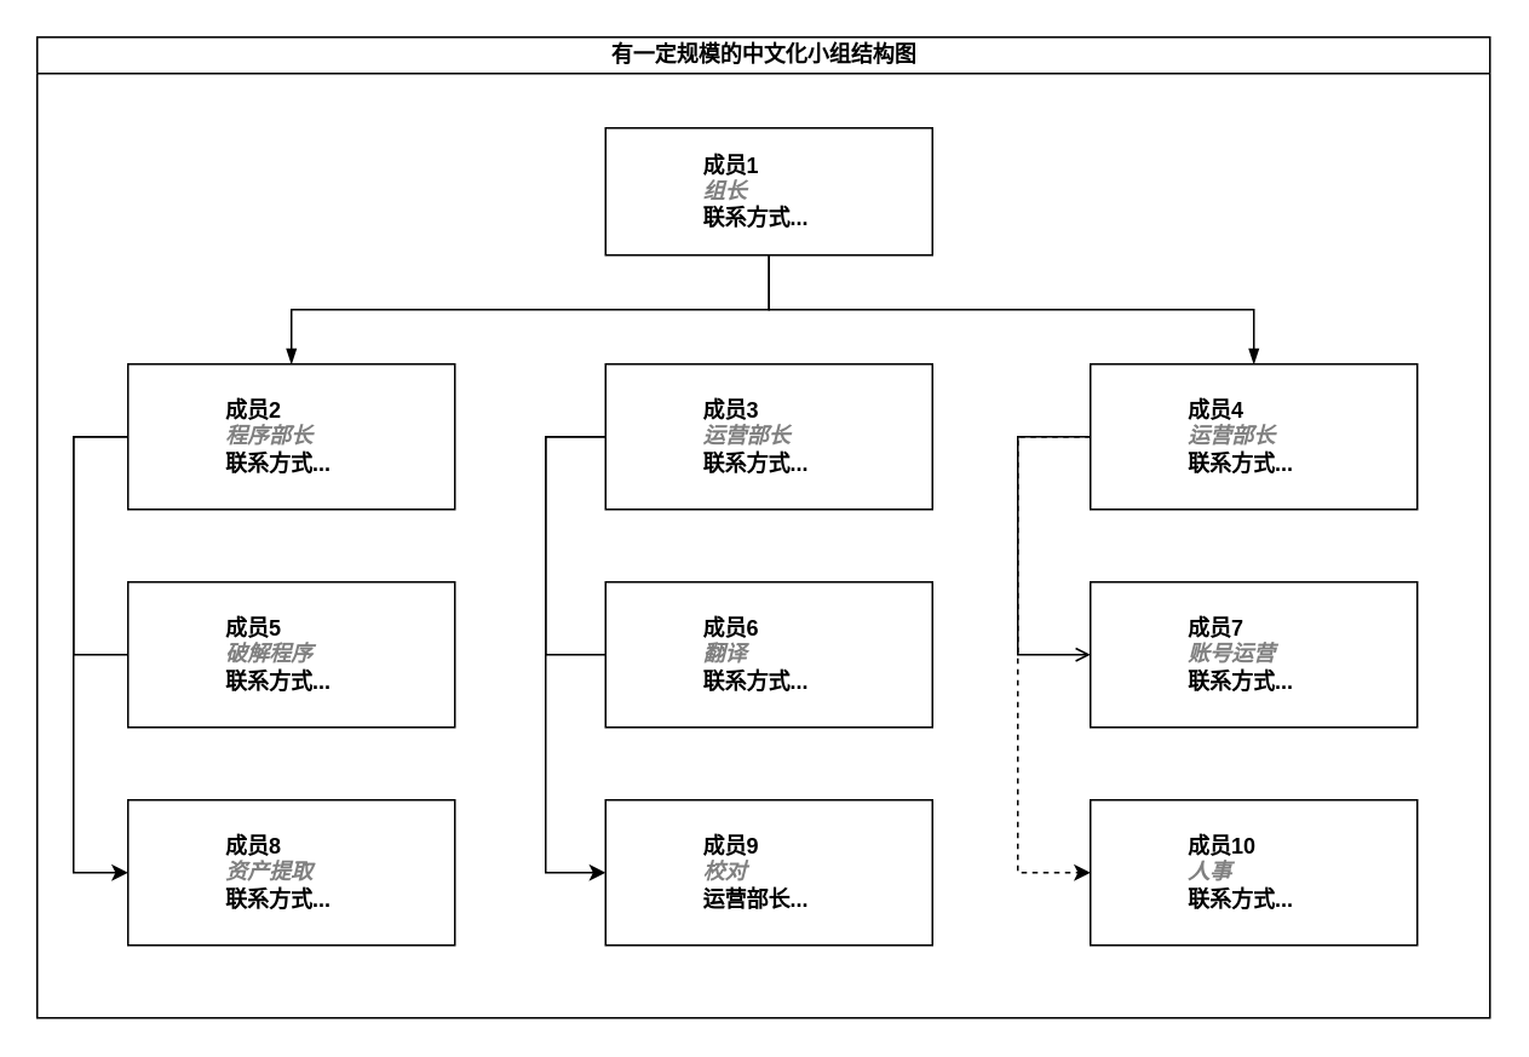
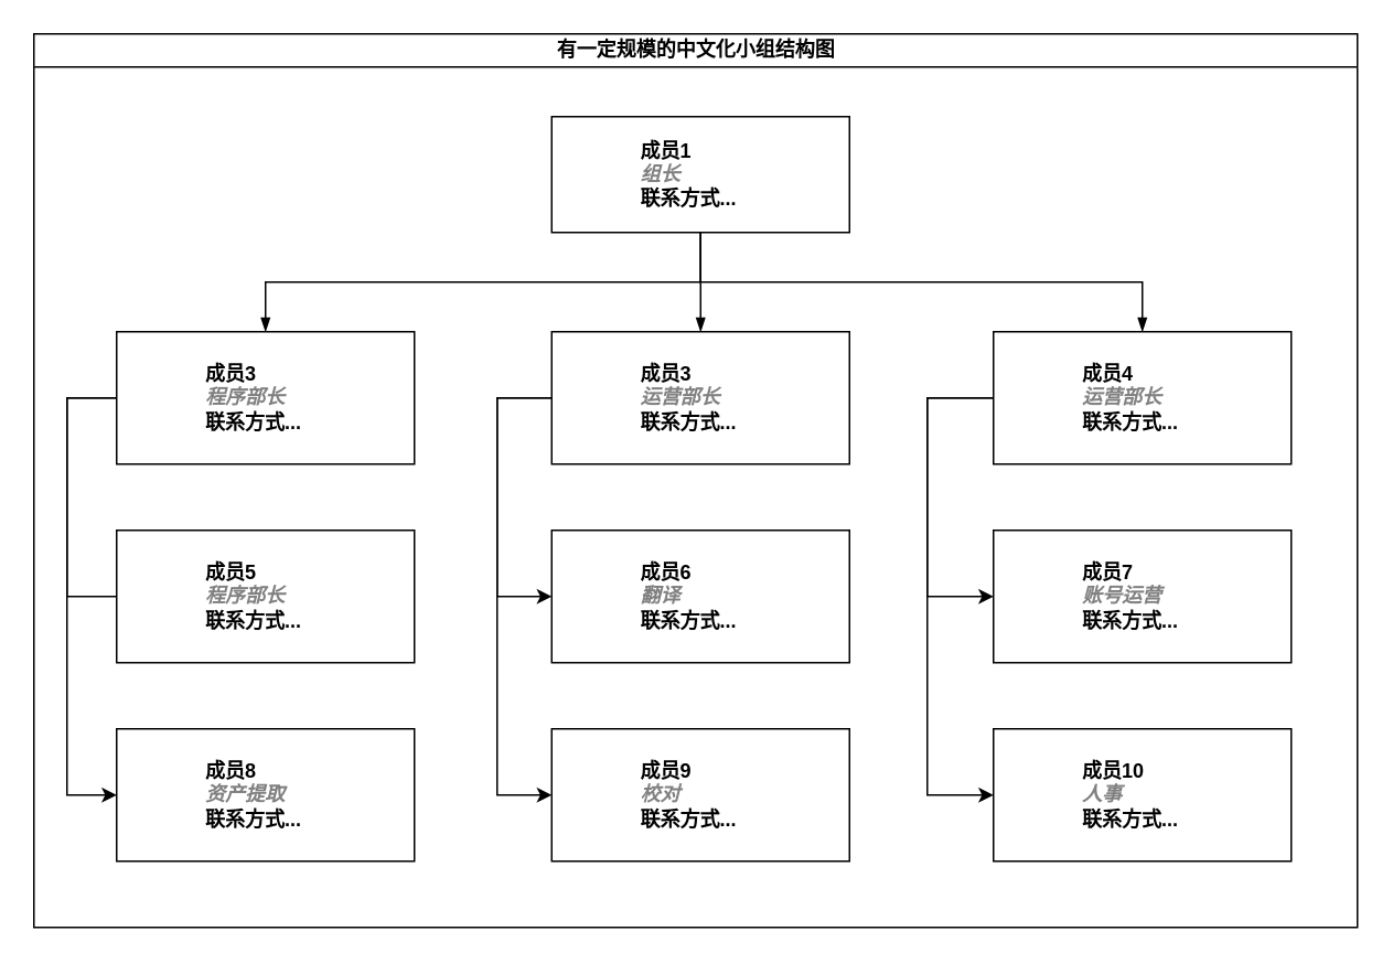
+ <mxCell id="8" value="" style="endArrow=blockThin;endFill=1;fontSize=11;edgeStyle=elbowEdgeStyle;elbow=vertical;rounded=0;" parent="2" source="3" target="11" edge="1"><mxGeometry relative="1" as="geometry" /></mxCell>
- <mxCell id="7" value="成员2&lt;br&gt;&lt;div&gt;&lt;i style=&quot;color: gray&quot;&gt;程序部长&lt;/i&gt;&lt;br&gt;&lt;/div&gt;&lt;div&gt;联系方式...&lt;/div&gt;" style="label;image=https://cdn3.iconfinder.com/data/icons/user-avatars-1/512/users-10-3-128.png;whiteSpace=wrap;html=1;rounded=0;glass=0;treeFolding=1;treeMoving=1;" parent="2" vertex="1"><mxGeometry x="50" y="180" width="180" height="80" as="geometry" /></mxCell>
+ <mxCell id="7" value="成员3&lt;br&gt;&lt;div&gt;&lt;i style=&quot;color: gray&quot;&gt;程序部长&lt;/i&gt;&lt;br&gt;&lt;/div&gt;&lt;div&gt;联系方式...&lt;/div&gt;" style="label;image=https://cdn3.iconfinder.com/data/icons/user-avatars-1/512/users-10-3-128.png;whiteSpace=wrap;html=1;rounded=0;glass=0;treeFolding=1;treeMoving=1;" parent="2" vertex="1"><mxGeometry x="50" y="180" width="180" height="80" as="geometry" /></mxCell>
- <mxCell id="18" value="成员5&lt;br&gt;&lt;i style=&quot;color: gray&quot;&gt;破解程序&lt;/i&gt;&lt;i style=&quot;color: gray&quot;&gt;&lt;/i&gt;&lt;br&gt;&lt;div&gt;联系方式...&lt;/div&gt;" style="label;image=https://cdn3.iconfinder.com/data/icons/user-avatars-1/512/users-3-128.png;whiteSpace=wrap;html=1;rounded=0;glass=0;treeMoving=1;treeFolding=1;" vertex="1" parent="2"><mxGeometry x="50" y="300" width="180" height="80" as="geometry" /></mxCell>
+ <mxCell id="18" value="成员5&lt;br&gt;&lt;i style=&quot;color: gray&quot;&gt;程序部长&lt;/i&gt;&lt;i style=&quot;color: gray&quot;&gt;&lt;/i&gt;&lt;br&gt;&lt;div&gt;联系方式...&lt;/div&gt;" style="label;image=https://cdn3.iconfinder.com/data/icons/user-avatars-1/512/users-3-128.png;whiteSpace=wrap;html=1;rounded=0;glass=0;treeMoving=1;treeFolding=1;" vertex="1" parent="2"><mxGeometry x="50" y="300" width="180" height="80" as="geometry" /></mxCell>
- <mxCell id="9" style="edgeStyle=elbowEdgeStyle;rounded=0;orthogonalLoop=1;jettySize=auto;html=1;entryX=0;entryY=0.5;entryDx=0;entryDy=0;endArrow=none;" edge="1" parent="2" source="11" target="16"><mxGeometry relative="1" as="geometry"><Array as="points"><mxPoint x="280" y="300" /></Array></mxGeometry></mxCell>
+ <mxCell id="9" style="edgeStyle=elbowEdgeStyle;rounded=0;orthogonalLoop=1;jettySize=auto;html=1;entryX=0;entryY=0.5;entryDx=0;entryDy=0;" edge="1" parent="2" source="11" target="16"><mxGeometry relative="1" as="geometry"><Array as="points"><mxPoint x="280" y="300" /></Array></mxGeometry></mxCell>
- <mxCell id="13" style="edgeStyle=elbowEdgeStyle;rounded=0;orthogonalLoop=1;jettySize=auto;html=1;entryX=0;entryY=0.5;entryDx=0;entryDy=0;endArrow=open;" edge="1" parent="2" source="15" target="20"><mxGeometry relative="1" as="geometry"><Array as="points"><mxPoint x="540" y="290" /></Array></mxGeometry></mxCell>
+ <mxCell id="13" style="edgeStyle=elbowEdgeStyle;rounded=0;orthogonalLoop=1;jettySize=auto;html=1;entryX=0;entryY=0.5;entryDx=0;entryDy=0;" edge="1" parent="2" source="15" target="20"><mxGeometry relative="1" as="geometry"><Array as="points"><mxPoint x="540" y="290" /></Array></mxGeometry></mxCell>
- <mxCell id="14" style="edgeStyle=elbowEdgeStyle;rounded=0;orthogonalLoop=1;jettySize=auto;html=1;entryX=0;entryY=0.5;entryDx=0;entryDy=0;dashed=1;" edge="1" parent="2" source="15" target="21"><mxGeometry relative="1" as="geometry"><Array as="points"><mxPoint x="540" y="360" /></Array></mxGeometry></mxCell>
+ <mxCell id="14" style="edgeStyle=elbowEdgeStyle;rounded=0;orthogonalLoop=1;jettySize=auto;html=1;entryX=0;entryY=0.5;entryDx=0;entryDy=0;" edge="1" parent="2" source="15" target="21"><mxGeometry relative="1" as="geometry"><Array as="points"><mxPoint x="540" y="360" /></Array></mxGeometry></mxCell>
- <mxCell id="17" value="成员9&lt;br&gt;&lt;i style=&quot;color: gray&quot;&gt;校对&lt;/i&gt;&lt;i style=&quot;color: gray&quot;&gt;&lt;/i&gt;&lt;br&gt;&lt;div&gt;运营部长...&lt;/div&gt;" style="label;image=https://cdn3.iconfinder.com/data/icons/user-avatars-1/512/users-9-2-128.png;whiteSpace=wrap;html=1;rounded=0;glass=0;treeFolding=1;treeMoving=1;" vertex="1" parent="2"><mxGeometry x="313" y="420" width="180" height="80" as="geometry" /></mxCell>
+ <mxCell id="17" value="成员9&lt;br&gt;&lt;i style=&quot;color: gray&quot;&gt;校对&lt;/i&gt;&lt;i style=&quot;color: gray&quot;&gt;&lt;/i&gt;&lt;br&gt;&lt;div&gt;联系方式...&lt;/div&gt;" style="label;image=https://cdn3.iconfinder.com/data/icons/user-avatars-1/512/users-9-2-128.png;whiteSpace=wrap;html=1;rounded=0;glass=0;treeFolding=1;treeMoving=1;" vertex="1" parent="2"><mxGeometry x="313" y="420" width="180" height="80" as="geometry" /></mxCell>
